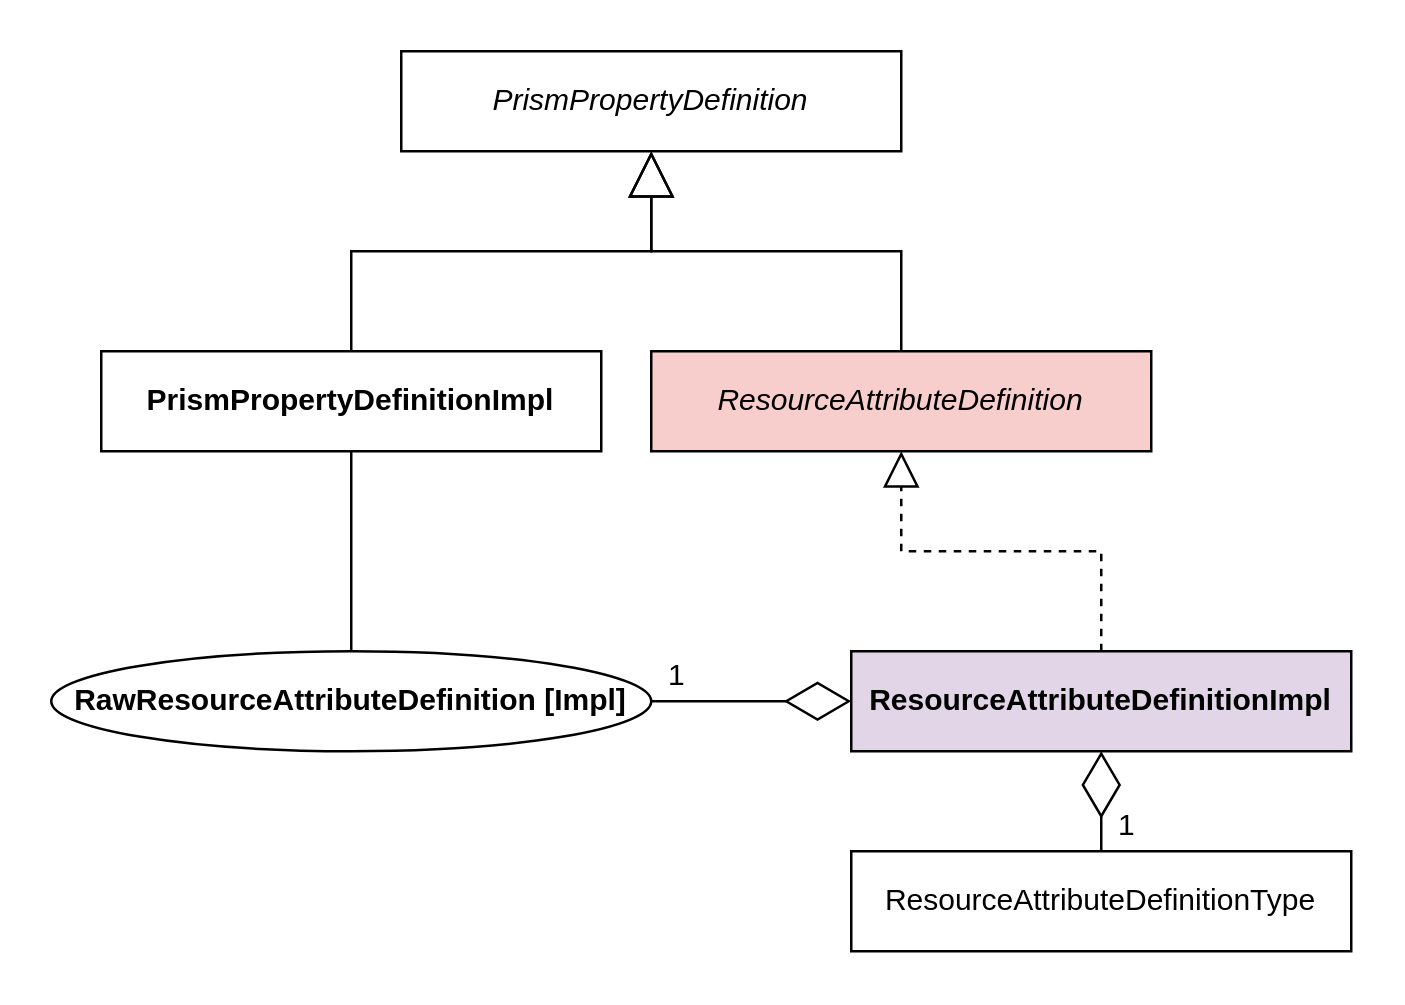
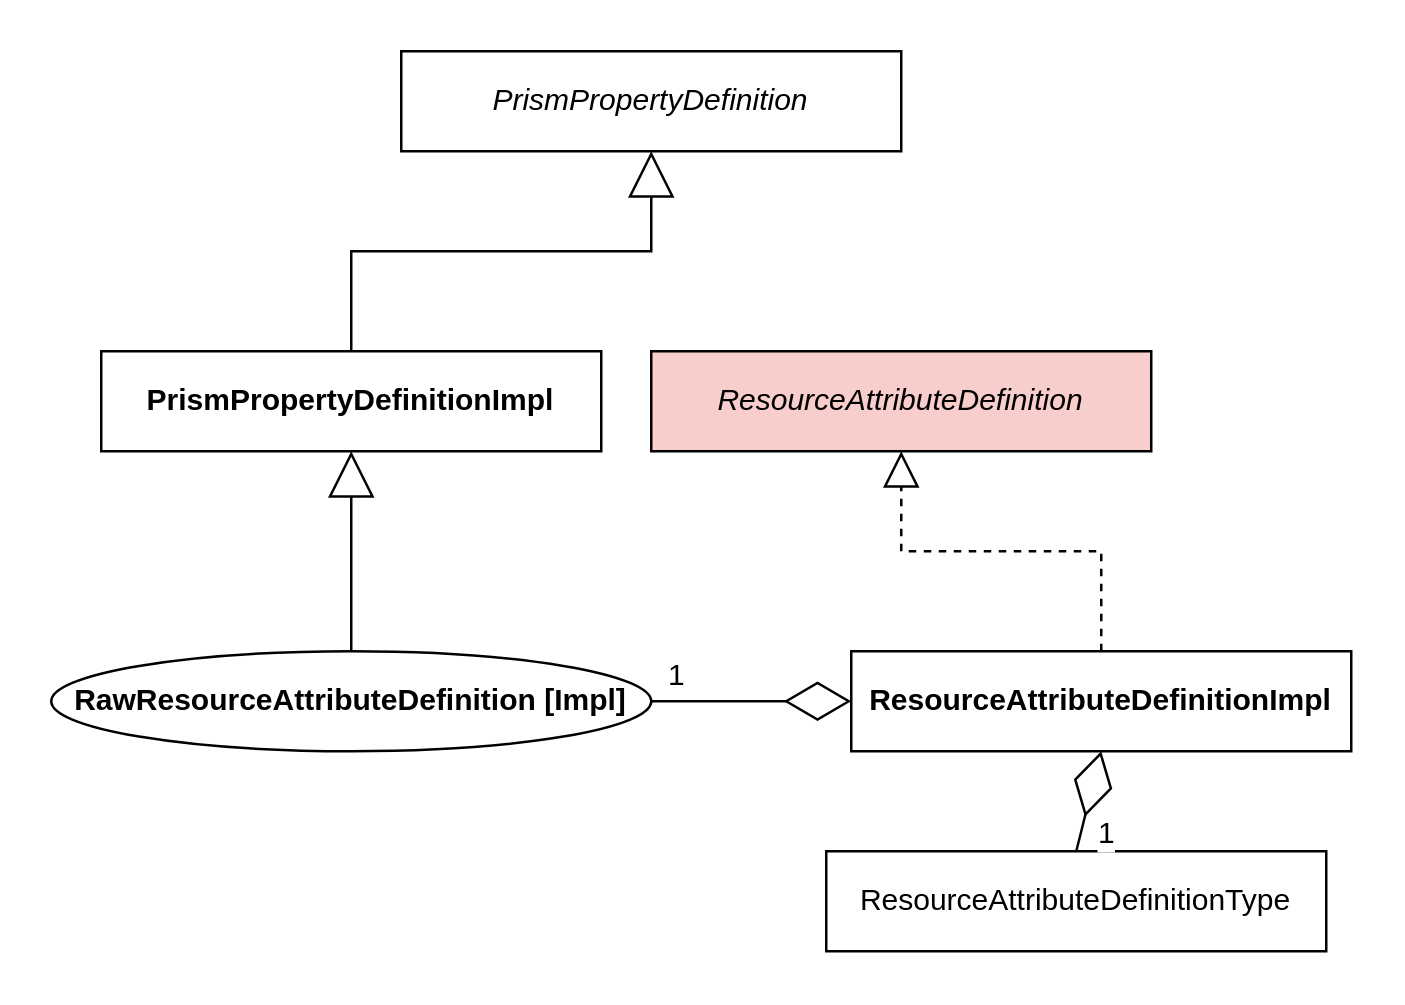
- <mxCell id="9" value="" style="endArrow=block;endSize=16;endFill=0;html=1;rounded=0;fontSize=12;exitX=0.5;exitY=0;exitDx=0;exitDy=0;entryX=0.5;entryY=1;entryDx=0;entryDy=0;edgeStyle=orthogonalEdgeStyle;" parent="1" source="5" target="8" edge="1"><mxGeometry width="160" relative="1" as="geometry"><mxPoint x="150" y="270" as="sourcePoint" /><mxPoint x="150" y="190" as="targetPoint" /></mxGeometry></mxCell>
- <mxCell id="4" value="" style="endArrow=none;endSize=16;endFill=0;html=1;rounded=0;fontSize=12;exitX=0.5;exitY=0;exitDx=0;exitDy=0;entryX=0.5;entryY=1;entryDx=0;entryDy=0;" parent="1" source="2" target="3" edge="1"><mxGeometry width="160" relative="1" as="geometry"><mxPoint x="230" y="390" as="sourcePoint" /><mxPoint x="390" y="390" as="targetPoint" /></mxGeometry></mxCell>
+ <mxCell id="4" value="" style="endArrow=block;endSize=16;endFill=0;html=1;rounded=0;fontSize=12;exitX=0.5;exitY=0;exitDx=0;exitDy=0;entryX=0.5;entryY=1;entryDx=0;entryDy=0;" parent="1" source="2" target="3" edge="1"><mxGeometry width="160" relative="1" as="geometry"><mxPoint x="230" y="390" as="sourcePoint" /><mxPoint x="390" y="390" as="targetPoint" /></mxGeometry></mxCell>
- <mxCell id="6" value="&lt;b&gt;ResourceAttributeDefinitionImpl&lt;/b&gt;" style="html=1;whiteSpace=wrap;fillColor=#e1d5e7;" parent="1" vertex="1"><mxGeometry x="340" y="260" width="200" height="40" as="geometry" /></mxCell>
+ <mxCell id="6" value="&lt;b&gt;ResourceAttributeDefinitionImpl&lt;/b&gt;" style="html=1;whiteSpace=wrap;" parent="1" vertex="1"><mxGeometry x="340" y="260" width="200" height="40" as="geometry" /></mxCell>
- <mxCell id="12" value="ResourceAttributeDefinitionType" style="html=1;whiteSpace=wrap;" parent="1" vertex="1"><mxGeometry x="340" y="340" width="200" height="40" as="geometry" /></mxCell>
+ <mxCell id="12" value="ResourceAttributeDefinitionType" style="html=1;whiteSpace=wrap;" parent="1" vertex="1"><mxGeometry x="330" y="340" width="200" height="40" as="geometry" /></mxCell>
